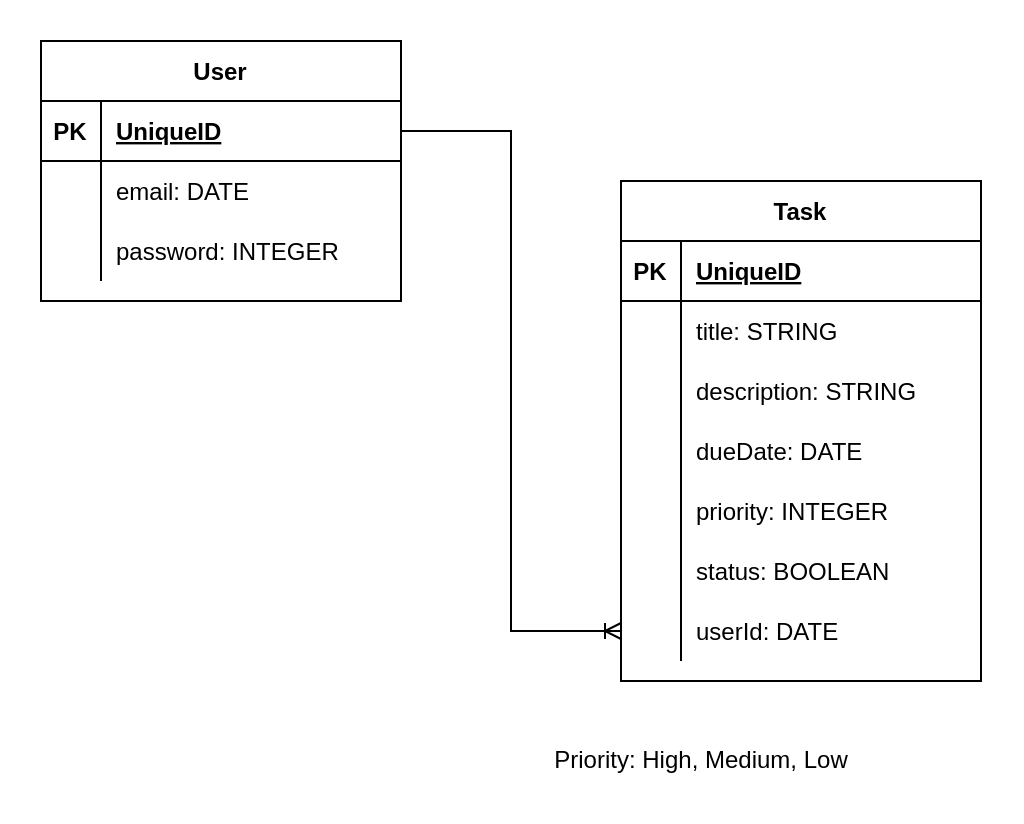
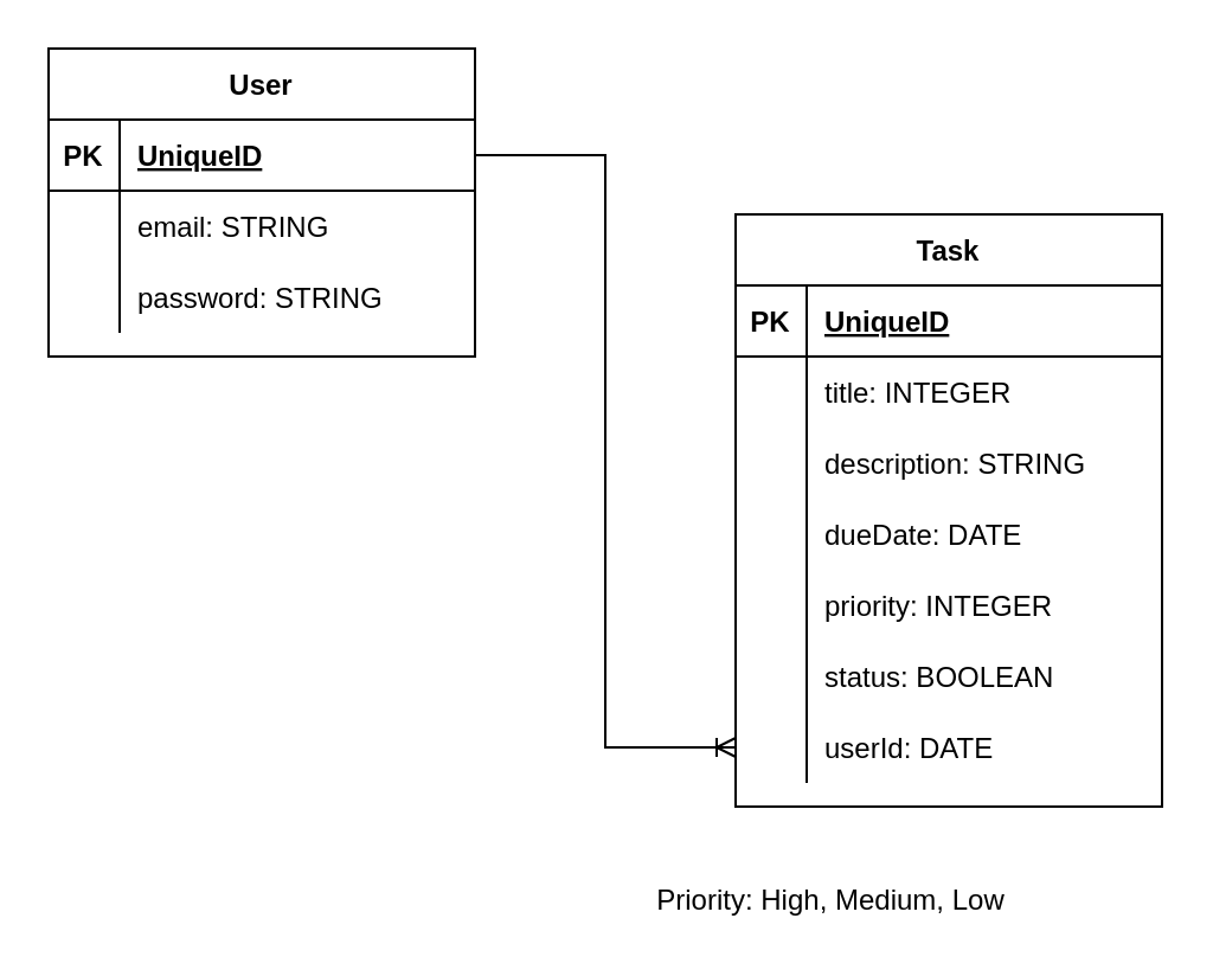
- <mxCell id="8" value="email: DATE" style="shape=partialRectangle;connectable=0;fillColor=none;top=0;left=0;bottom=0;right=0;align=left;spacingLeft=6;overflow=hidden;" parent="6" vertex="1"><mxGeometry x="30" width="150" height="30" as="geometry" /></mxCell>
+ <mxCell id="8" value="email: STRING" style="shape=partialRectangle;connectable=0;fillColor=none;top=0;left=0;bottom=0;right=0;align=left;spacingLeft=6;overflow=hidden;" parent="6" vertex="1"><mxGeometry x="30" width="150" height="30" as="geometry" /></mxCell>
- <mxCell id="11" value="password: INTEGER" style="shape=partialRectangle;connectable=0;fillColor=none;top=0;left=0;bottom=0;right=0;align=left;spacingLeft=6;overflow=hidden;" parent="9" vertex="1"><mxGeometry x="30" width="150" height="30" as="geometry" /></mxCell>
+ <mxCell id="11" value="password: STRING" style="shape=partialRectangle;connectable=0;fillColor=none;top=0;left=0;bottom=0;right=0;align=left;spacingLeft=6;overflow=hidden;" parent="9" vertex="1"><mxGeometry x="30" width="150" height="30" as="geometry" /></mxCell>
- <mxCell id="18" value="title: STRING" style="shape=partialRectangle;connectable=0;fillColor=none;top=0;left=0;bottom=0;right=0;align=left;spacingLeft=6;overflow=hidden;" parent="16" vertex="1"><mxGeometry x="30" width="150" height="30" as="geometry" /></mxCell>
+ <mxCell id="18" value="title: INTEGER" style="shape=partialRectangle;connectable=0;fillColor=none;top=0;left=0;bottom=0;right=0;align=left;spacingLeft=6;overflow=hidden;" parent="16" vertex="1"><mxGeometry x="30" width="150" height="30" as="geometry" /></mxCell>
